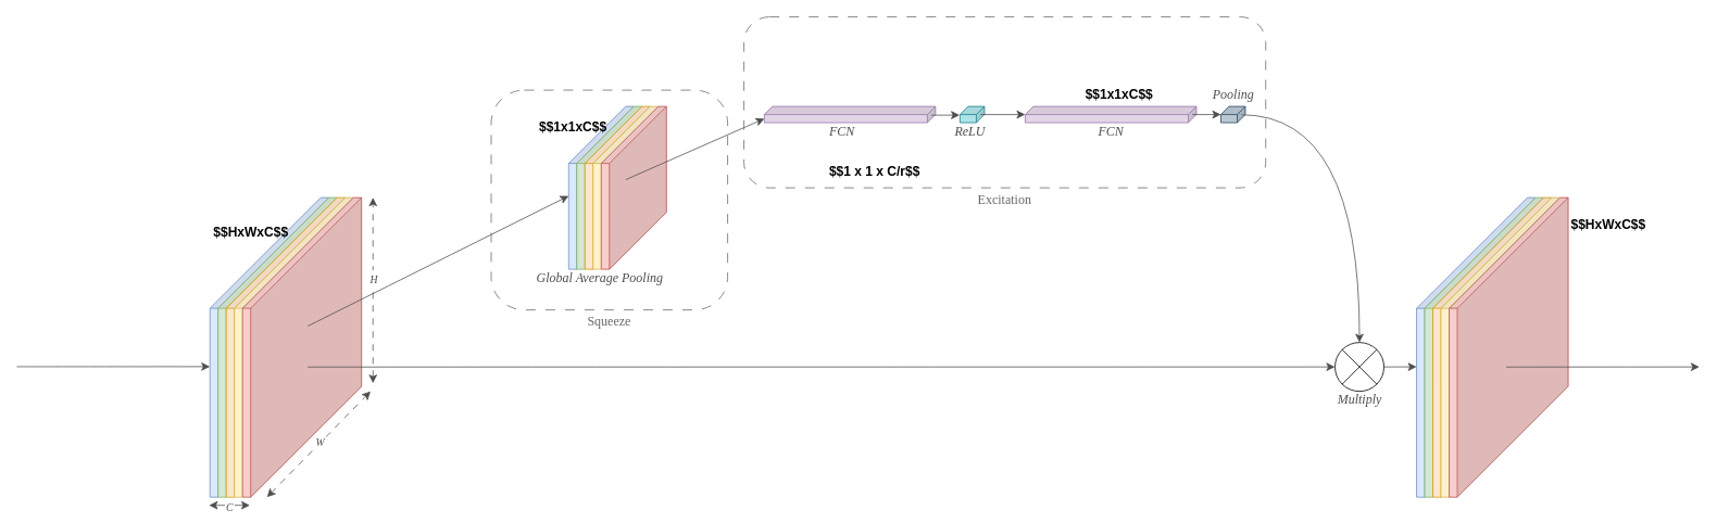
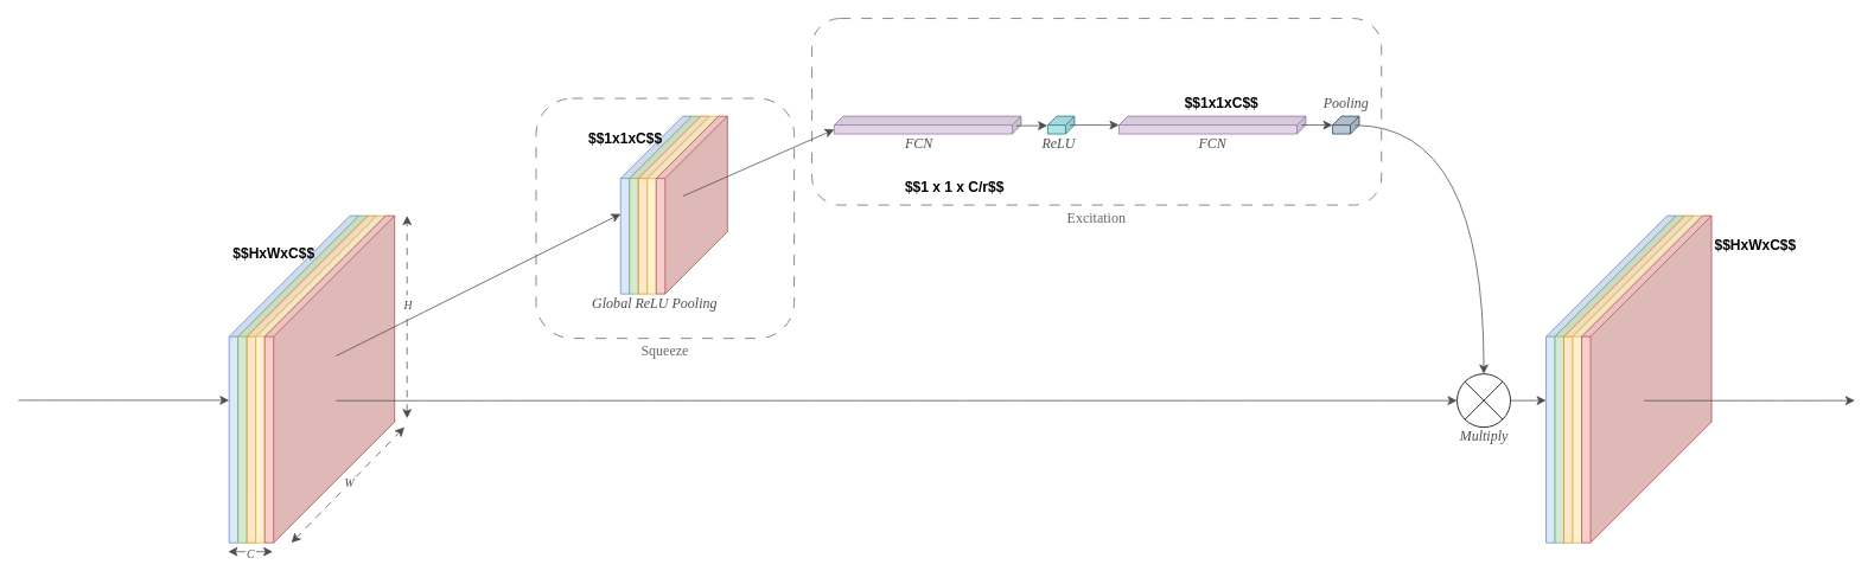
- <mxCell id="41" value="&lt;div&gt;&lt;i&gt;Global Average Pooling&lt;/i&gt;&lt;/div&gt;" style="text;html=1;align=center;verticalAlign=middle;resizable=0;points=[];autosize=1;strokeColor=none;fillColor=none;fontSize=16;fontFamily=Times New Roman;fontColor=#4D4D4D;" vertex="1" parent="1"><mxGeometry x="645" y="325" width="180" height="30" as="geometry" /></mxCell>
+ <mxCell id="41" value="&lt;div&gt;&lt;i&gt;Global ReLU Pooling&lt;/i&gt;&lt;/div&gt;" style="text;html=1;align=center;verticalAlign=middle;resizable=0;points=[];autosize=1;strokeColor=none;fillColor=none;fontSize=16;fontFamily=Times New Roman;fontColor=#4D4D4D;" vertex="1" parent="1"><mxGeometry x="645" y="325" width="180" height="30" as="geometry" /></mxCell>
